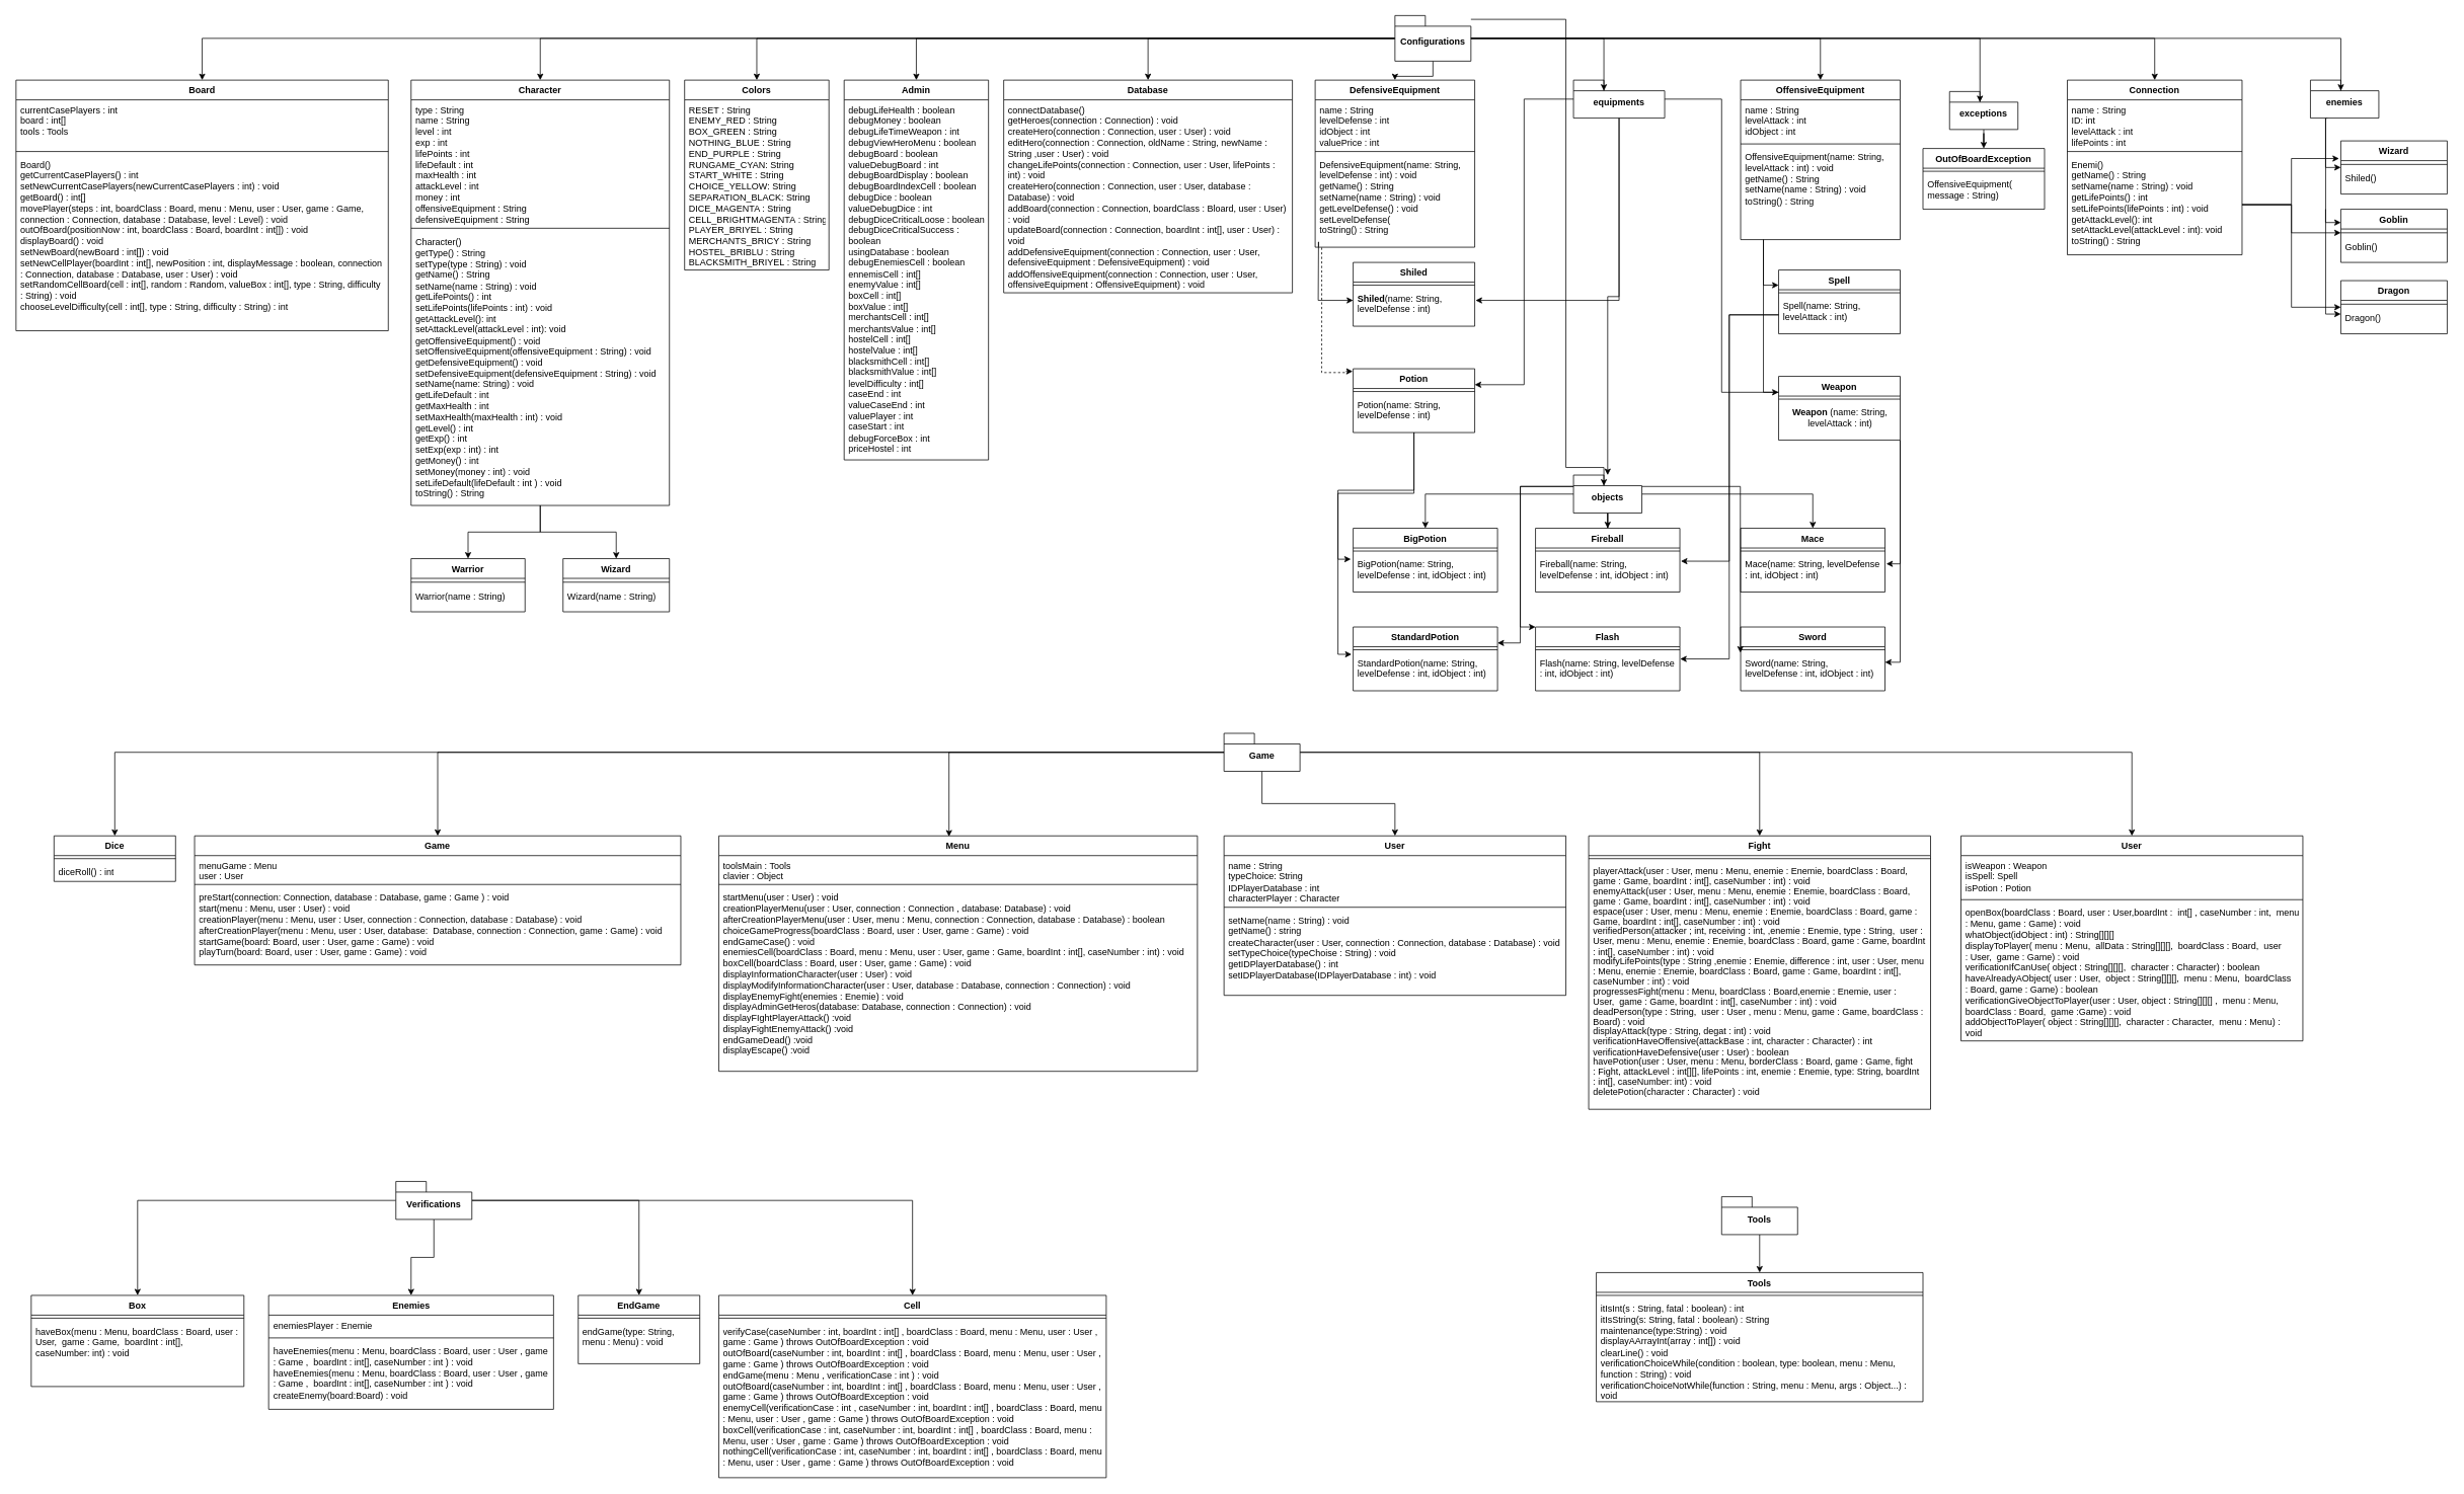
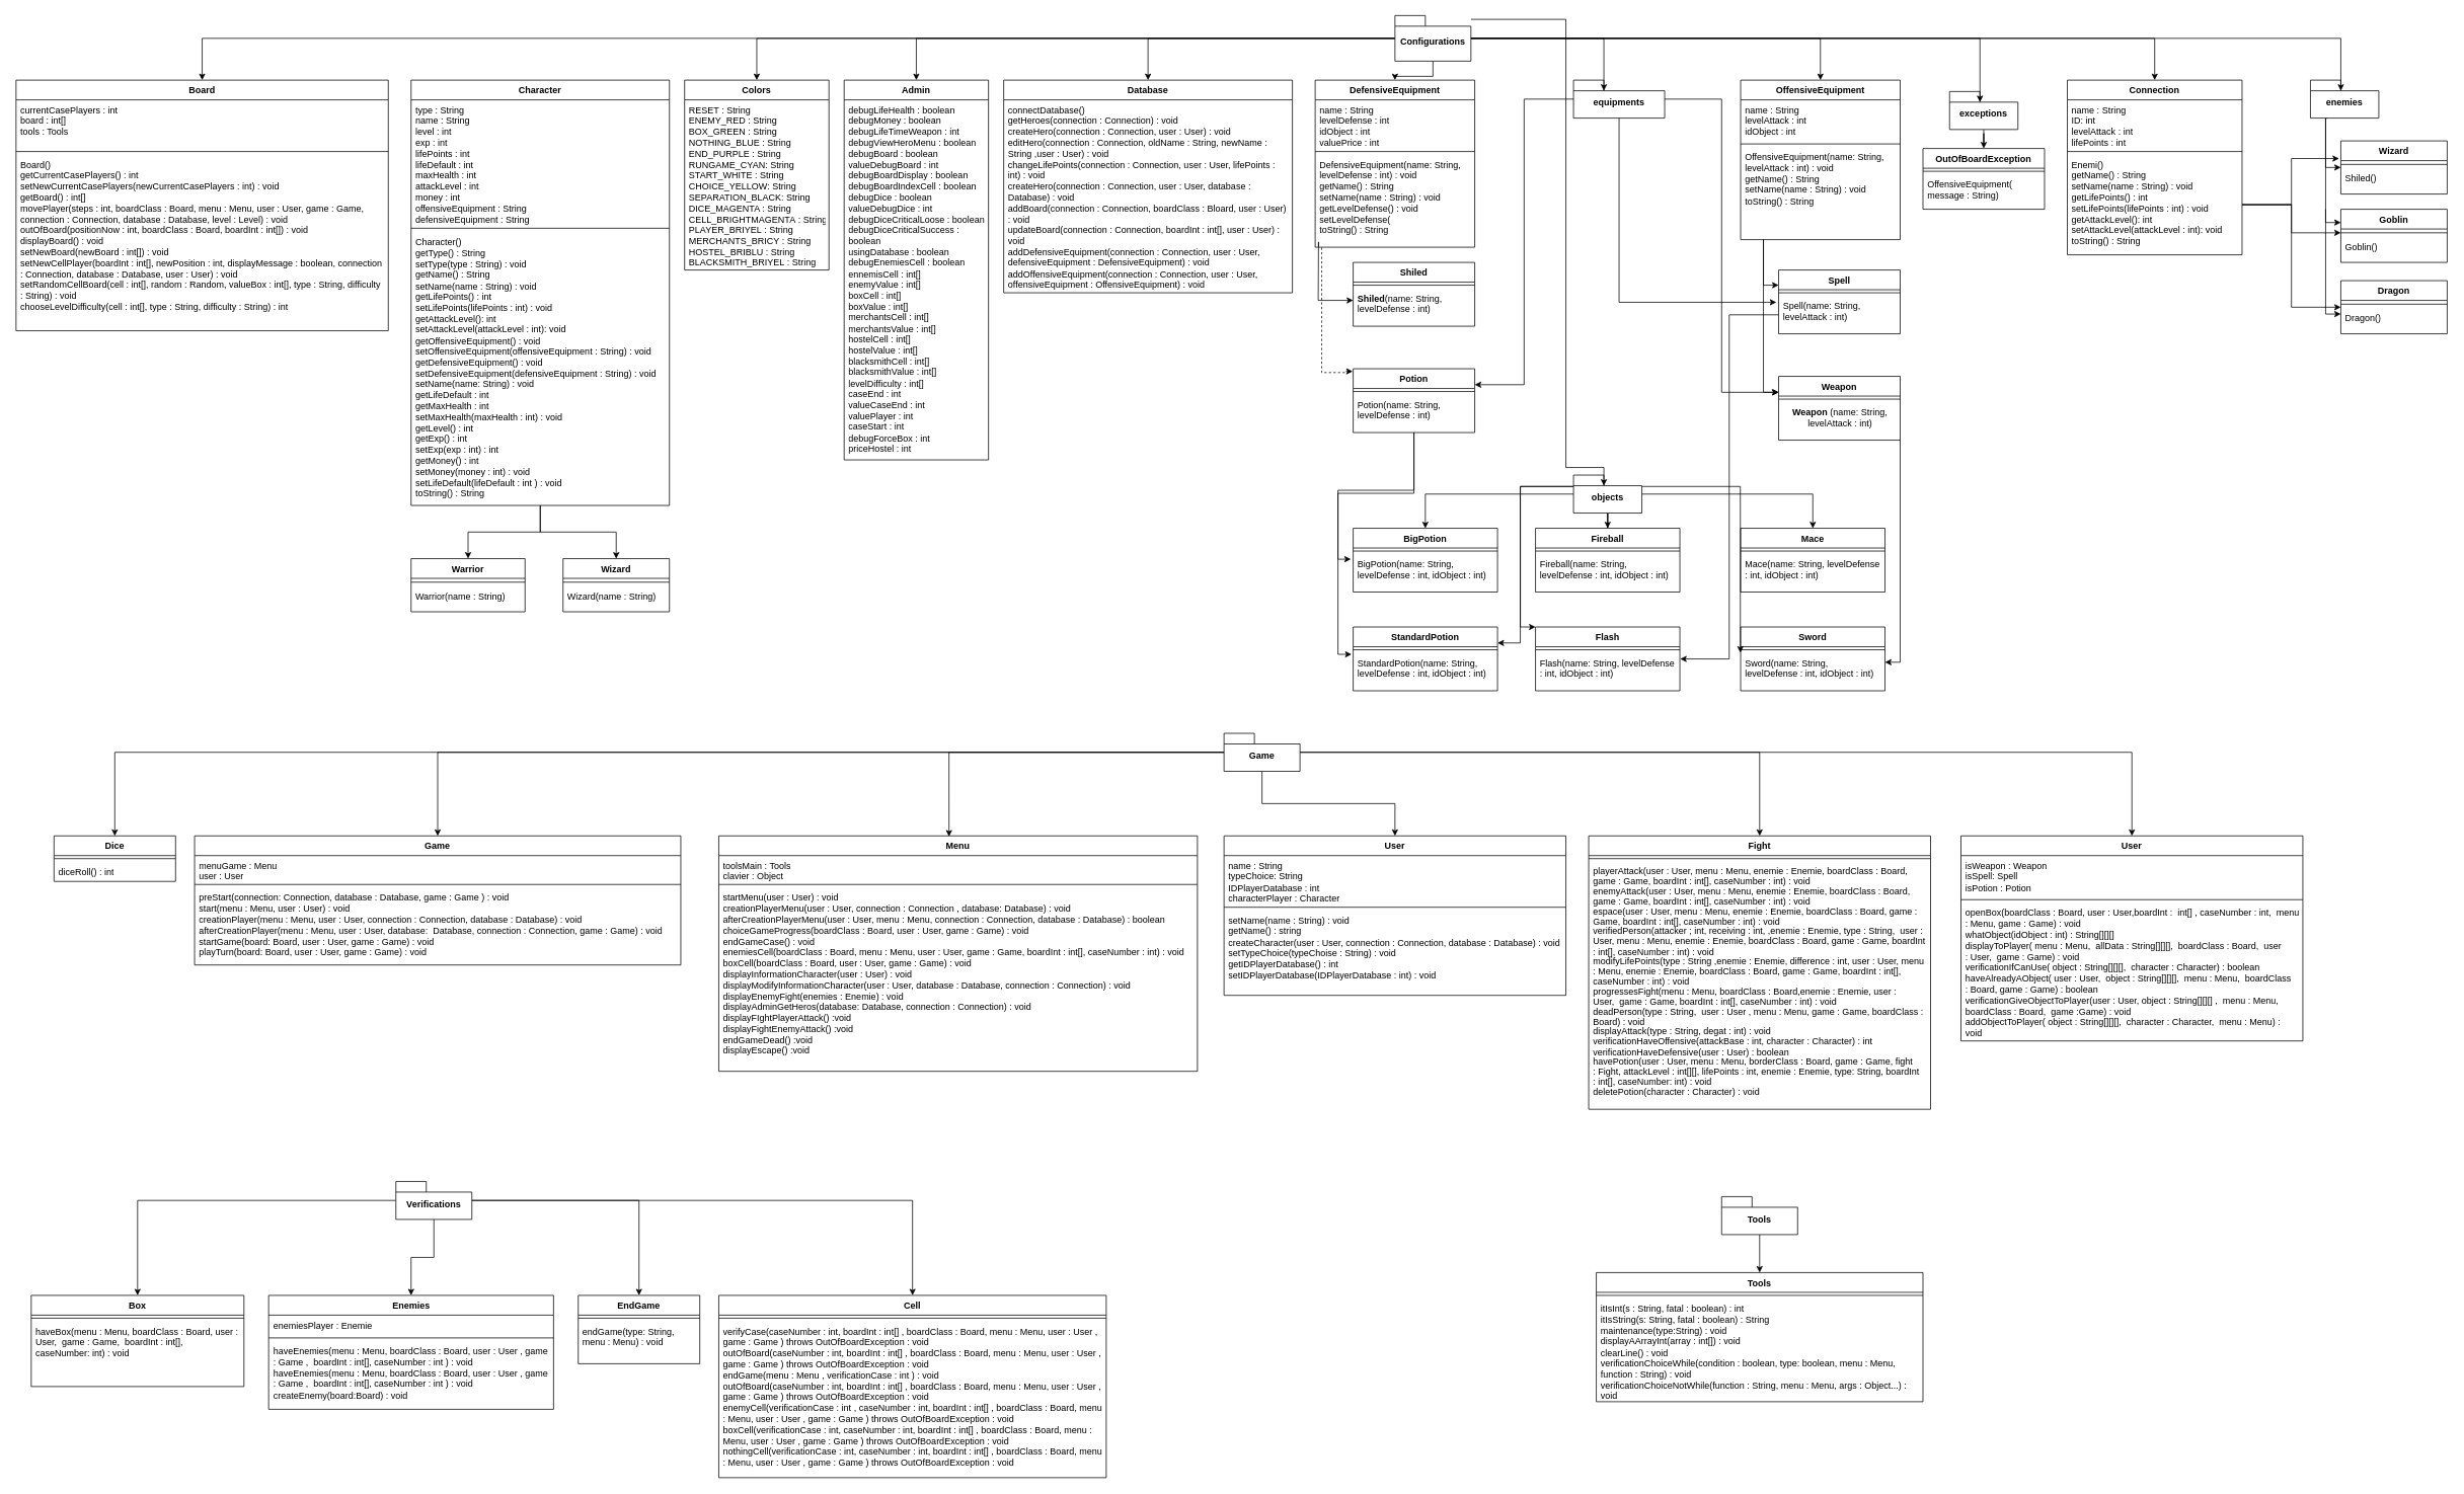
- <mxCell id="7" style="edgeStyle=orthogonalEdgeStyle;rounded=0;orthogonalLoop=1;jettySize=auto;html=1;entryX=0.5;entryY=0;entryDx=0;entryDy=0;" parent="1" source="14" target="44" edge="1"><mxGeometry relative="1" as="geometry" /></mxCell>
- <mxCell id="100" style="edgeStyle=orthogonalEdgeStyle;rounded=0;orthogonalLoop=1;jettySize=auto;html=1;entryX=0;entryY=0.25;entryDx=0;entryDy=0;endArrow=none;" parent="1" source="101" target="74" edge="1"><mxGeometry relative="1" as="geometry" /></mxCell>
+ <mxCell id="100" style="edgeStyle=orthogonalEdgeStyle;rounded=0;orthogonalLoop=1;jettySize=auto;html=1;entryX=0;entryY=0.25;entryDx=0;entryDy=0;" parent="1" source="101" target="74" edge="1"><mxGeometry relative="1" as="geometry" /></mxCell>
- <mxCell id="102" style="edgeStyle=orthogonalEdgeStyle;rounded=0;orthogonalLoop=1;jettySize=auto;html=1;entryX=1.007;entryY=0.32;entryDx=0;entryDy=0;entryPerimeter=0;" parent="1" source="101" target="70" edge="1"><mxGeometry relative="1" as="geometry" /></mxCell>
- <mxCell id="103" style="edgeStyle=orthogonalEdgeStyle;rounded=0;orthogonalLoop=1;jettySize=auto;html=1;" parent="1" source="101" target="132" edge="1"><mxGeometry relative="1" as="geometry" /></mxCell>
+ <mxCell id="103" style="edgeStyle=orthogonalEdgeStyle;rounded=0;orthogonalLoop=1;jettySize=auto;html=1;entryX=-0.019;entryY=0.17;entryDx=0;entryDy=0;entryPerimeter=0;" parent="1" source="101" target="73" edge="1"><mxGeometry relative="1" as="geometry" /></mxCell>
- <mxCell id="154" style="edgeStyle=orthogonalEdgeStyle;rounded=0;orthogonalLoop=1;jettySize=auto;html=1;entryX=1.007;entryY=0.187;entryDx=0;entryDy=0;entryPerimeter=0;" parent="1" source="73" target="141" edge="1"><mxGeometry relative="1" as="geometry" /></mxCell>
- <mxCell id="156" style="edgeStyle=orthogonalEdgeStyle;rounded=0;orthogonalLoop=1;jettySize=auto;html=1;entryX=1.009;entryY=0.257;entryDx=0;entryDy=0;entryPerimeter=0;" parent="1" source="76" target="147" edge="1"><mxGeometry relative="1" as="geometry"><Array as="points"><mxPoint x="2500" y="742" /></Array></mxGeometry></mxCell>
